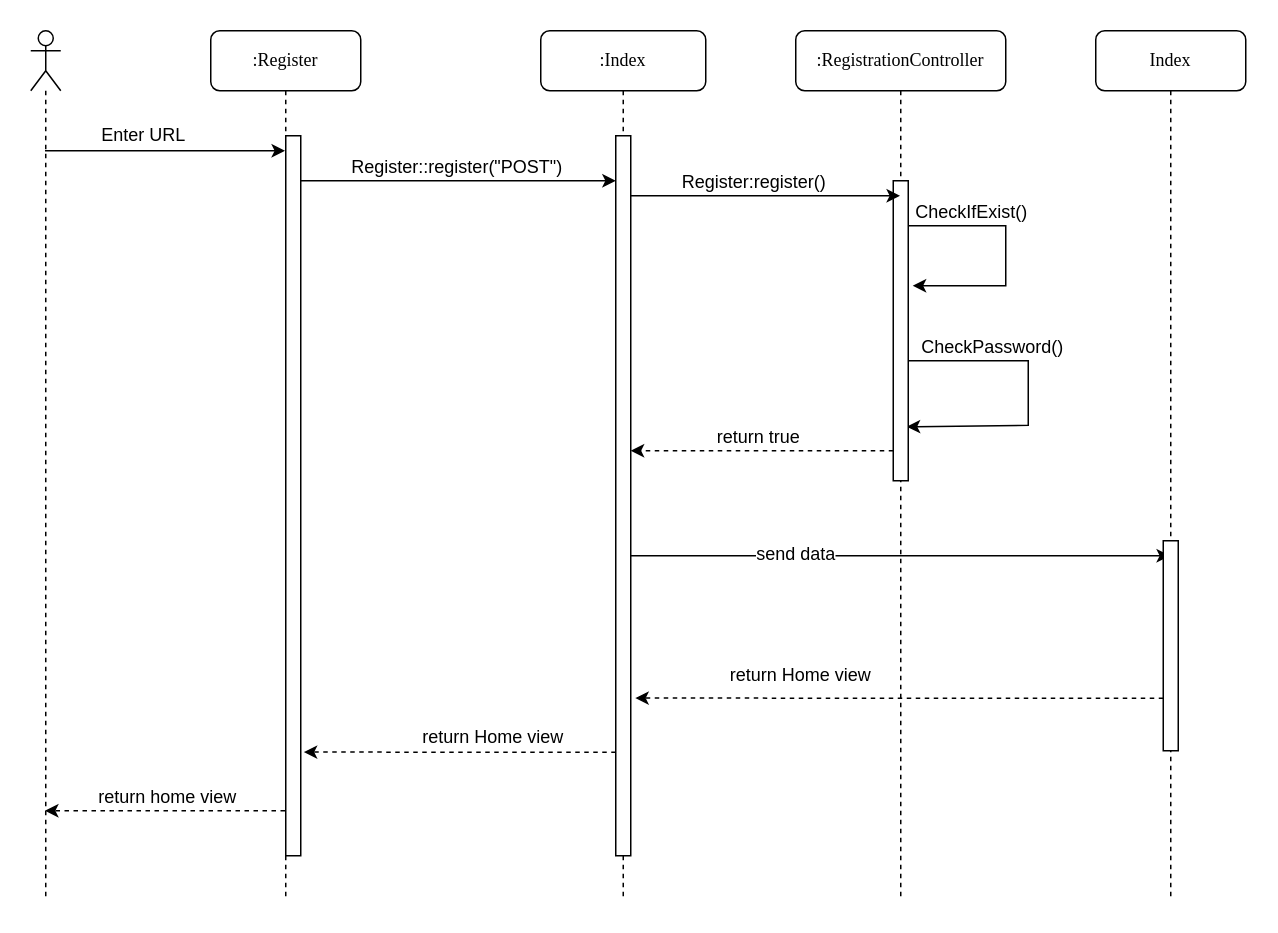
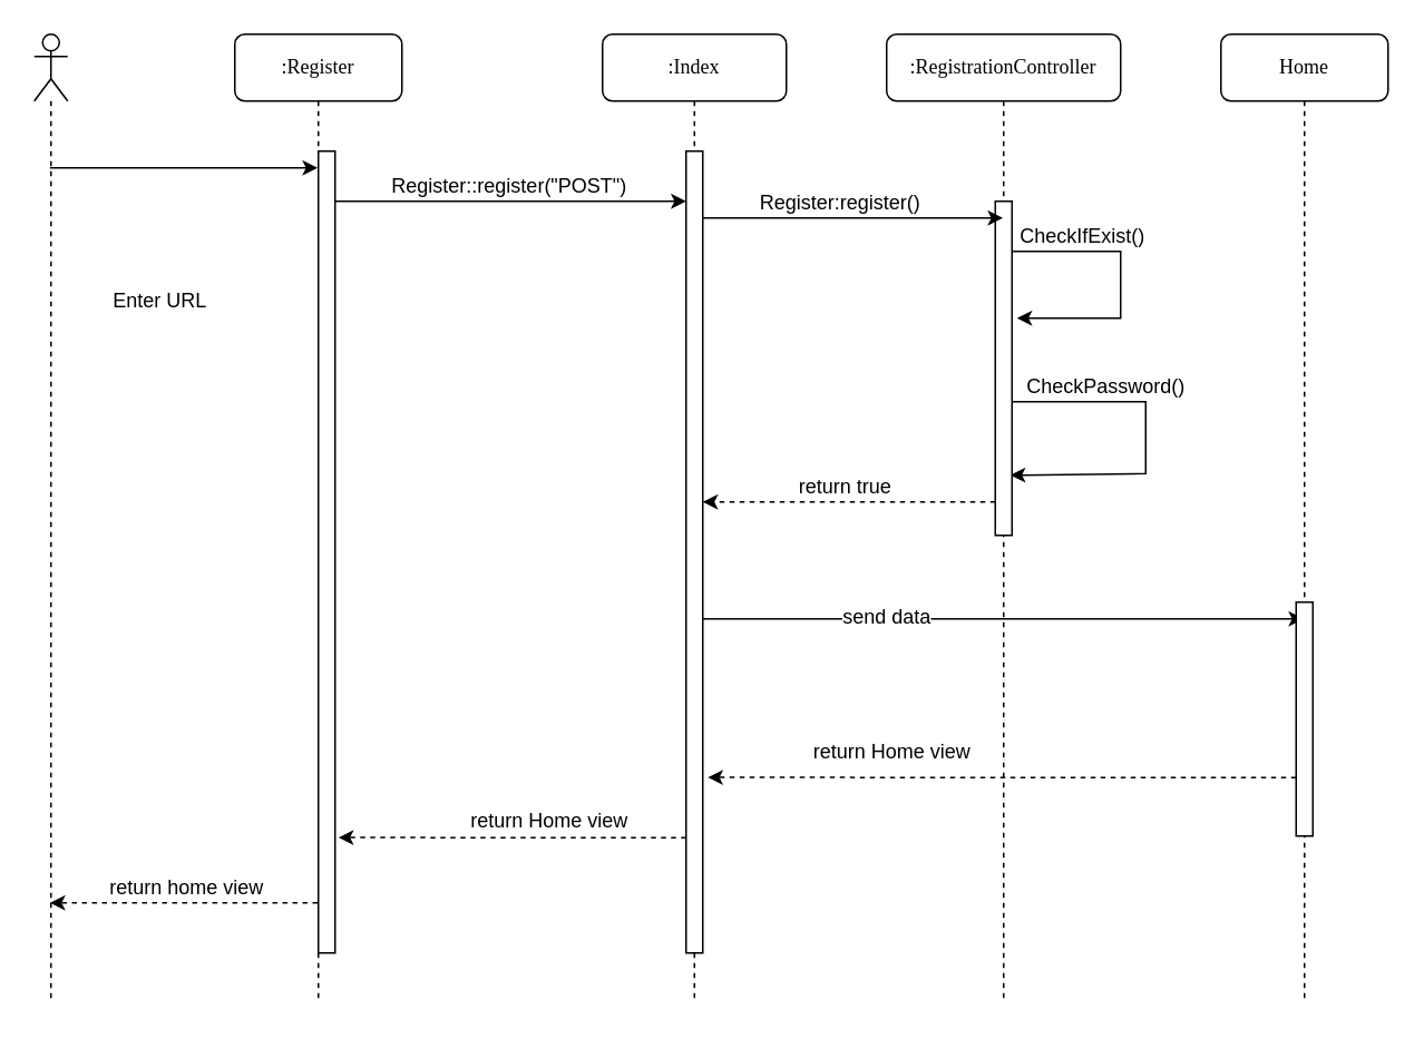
- <mxCell id="18" value="Index" style="shape=umlLifeline;perimeter=lifelinePerimeter;whiteSpace=wrap;html=1;container=1;collapsible=0;recursiveResize=0;outlineConnect=0;rounded=1;shadow=0;comic=0;labelBackgroundColor=none;strokeWidth=1;fontFamily=Verdana;fontSize=12;align=center;" parent="1" vertex="1"><mxGeometry x="730" y="20" width="100" height="580" as="geometry" /></mxCell>
+ <mxCell id="18" value="Home" style="shape=umlLifeline;perimeter=lifelinePerimeter;whiteSpace=wrap;html=1;container=1;collapsible=0;recursiveResize=0;outlineConnect=0;rounded=1;shadow=0;comic=0;labelBackgroundColor=none;strokeWidth=1;fontFamily=Verdana;fontSize=12;align=center;" parent="1" vertex="1"><mxGeometry x="730" y="20" width="100" height="580" as="geometry" /></mxCell>
- <mxCell id="22" value="Enter URL" style="text;html=1;align=center;verticalAlign=middle;resizable=0;points=[];;autosize=1;" vertex="1" parent="1"><mxGeometry x="60" y="80" width="70" height="20" as="geometry" /></mxCell>
+ <mxCell id="22" value="Enter URL" style="text;html=1;align=center;verticalAlign=middle;resizable=0;points=[];;autosize=1;" vertex="1" parent="1"><mxGeometry x="60" y="170" width="70" height="20" as="geometry" /></mxCell>
